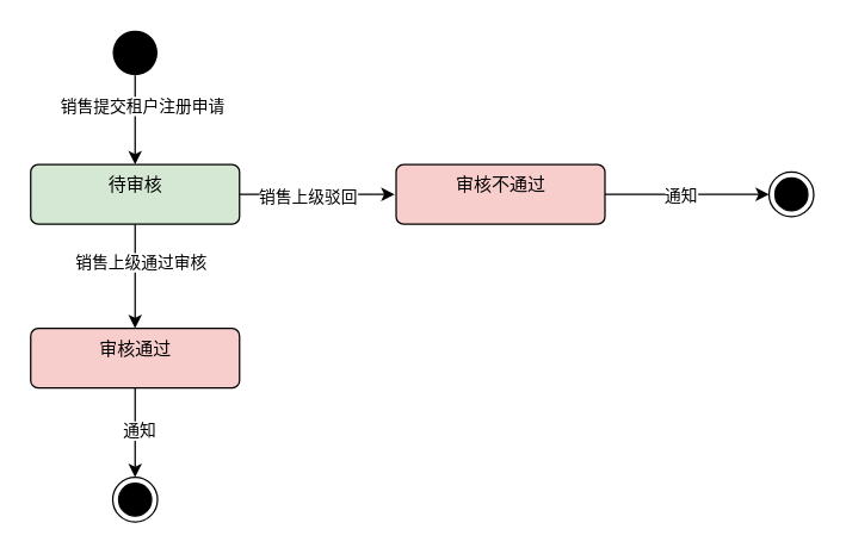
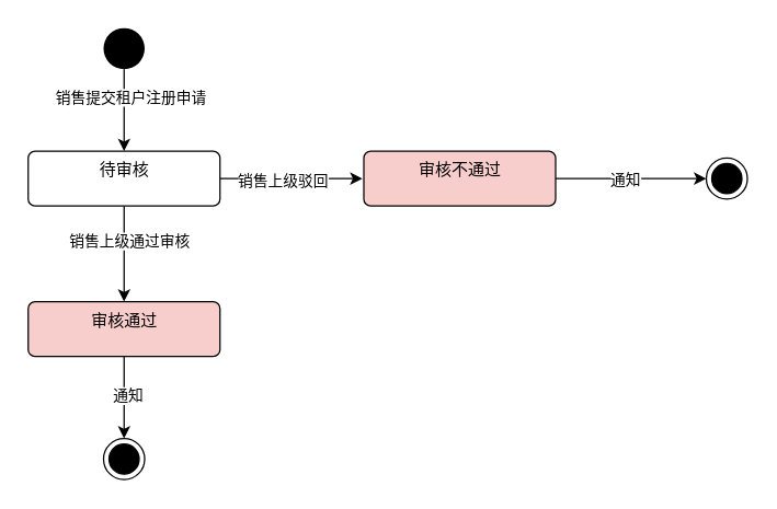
- <mxCell id="9" value="待审核" style="html=1;align=center;verticalAlign=top;rounded=1;absoluteArcSize=1;arcSize=10;dashed=0;fillColor=#d5e8d4;" parent="1" vertex="1"><mxGeometry x="20" y="110" width="140" height="40" as="geometry" /></mxCell>
+ <mxCell id="9" value="待审核" style="html=1;align=center;verticalAlign=top;rounded=1;absoluteArcSize=1;arcSize=10;dashed=0;" parent="1" vertex="1"><mxGeometry x="20" y="110" width="140" height="40" as="geometry" /></mxCell>
